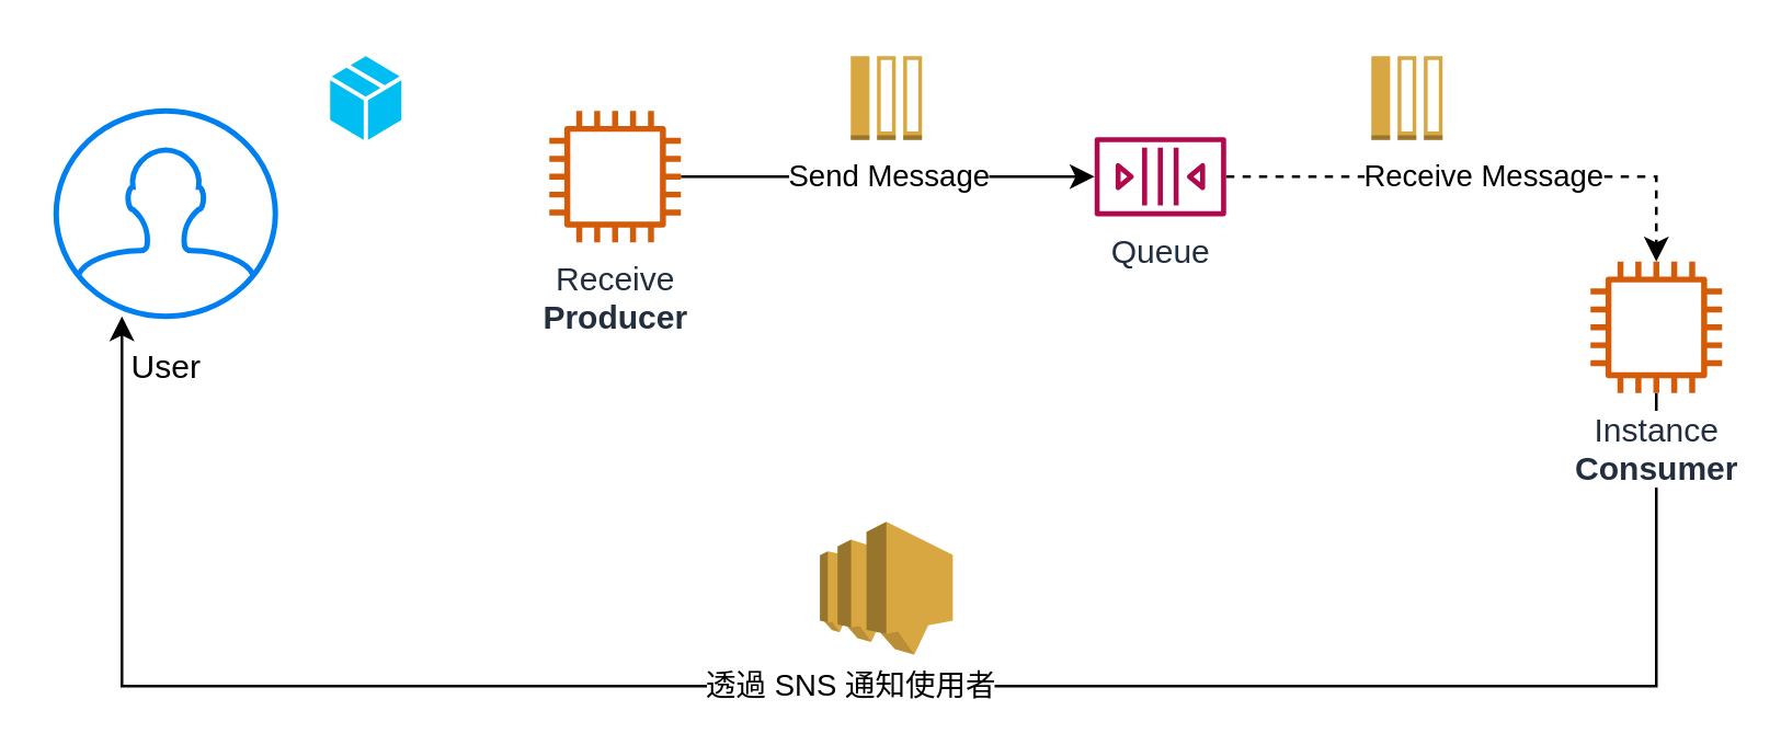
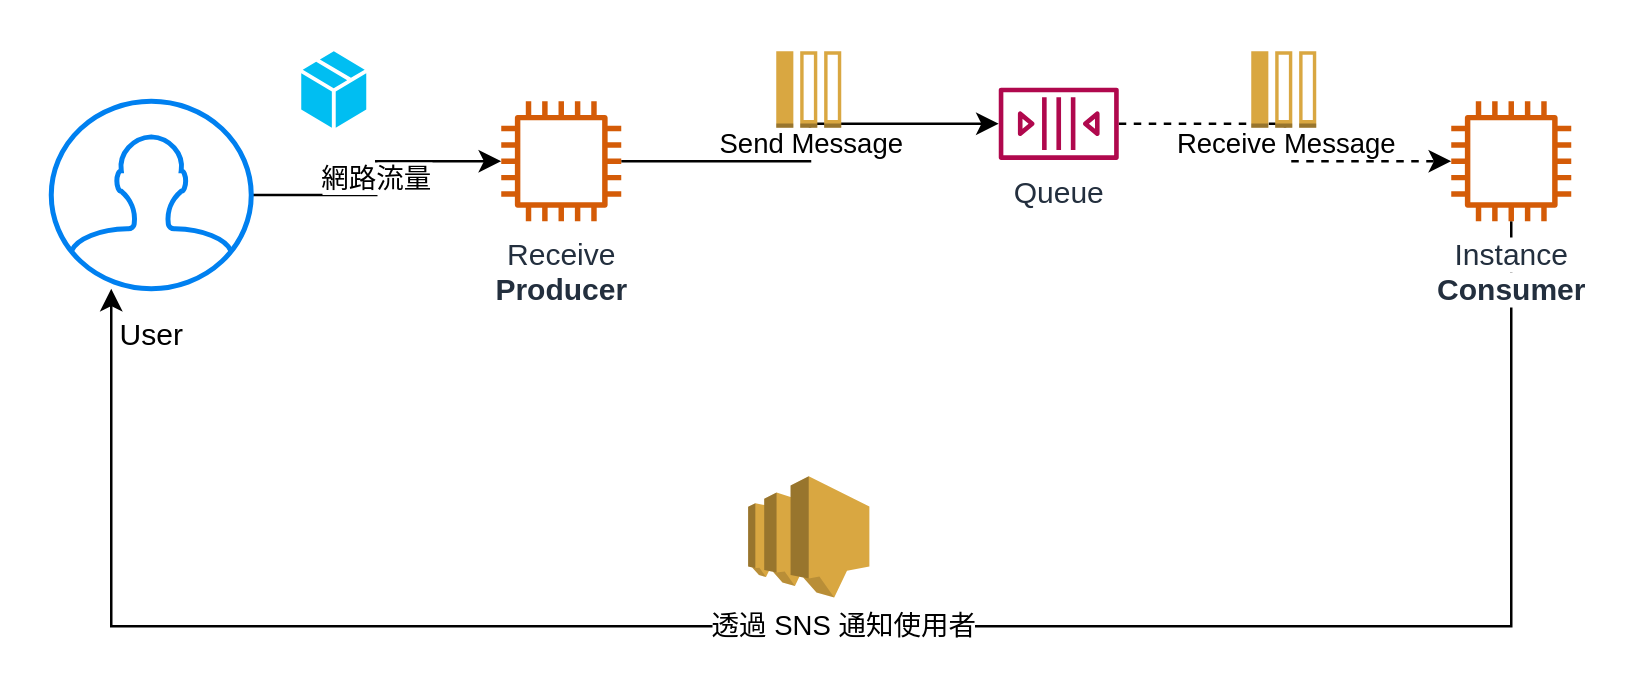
- <mxCell id="9" value="Queue" style="sketch=0;outlineConnect=0;fontColor=#232F3E;gradientColor=none;fillColor=#B0084D;strokeColor=none;dashed=0;verticalLabelPosition=bottom;verticalAlign=top;align=center;html=1;fontSize=12;fontStyle=0;aspect=fixed;pointerEvents=1;shape=mxgraph.aws4.queue;" parent="1" vertex="1"><mxGeometry x="399" y="49.53" width="48" height="28.94" as="geometry" /></mxCell>
+ <mxCell id="9" value="Queue" style="sketch=0;outlineConnect=0;fontColor=#232F3E;gradientColor=none;fillColor=#B0084D;strokeColor=none;dashed=0;verticalLabelPosition=bottom;verticalAlign=top;align=center;html=1;fontSize=12;fontStyle=0;aspect=fixed;pointerEvents=1;shape=mxgraph.aws4.queue;" parent="1" vertex="1"><mxGeometry x="399" y="34.53" width="48" height="28.94" as="geometry" /></mxCell>
+ <mxCell id="2" value="網路流量" style="edgeStyle=orthogonalEdgeStyle;rounded=0;orthogonalLoop=1;jettySize=auto;html=1;" parent="1" source="13" target="4" edge="1"><mxGeometry relative="1" as="geometry" /></mxCell>
- <mxCell id="7" value="&lt;span style=&quot;background-color: rgb(255, 255, 255);&quot;&gt;Instance&lt;br&gt;&lt;b&gt;Consumer&lt;/b&gt;&lt;/span&gt;" style="sketch=0;outlineConnect=0;fontColor=#232F3E;gradientColor=none;fillColor=#D45B07;strokeColor=none;dashed=0;verticalLabelPosition=bottom;verticalAlign=top;align=center;html=1;fontSize=12;fontStyle=0;aspect=fixed;pointerEvents=1;shape=mxgraph.aws4.instance2;" parent="1" vertex="1"><mxGeometry x="580" y="95" width="48" height="48" as="geometry" /></mxCell>
+ <mxCell id="7" value="&lt;span style=&quot;background-color: rgb(255, 255, 255);&quot;&gt;Instance&lt;br&gt;&lt;b&gt;Consumer&lt;/b&gt;&lt;/span&gt;" style="sketch=0;outlineConnect=0;fontColor=#232F3E;gradientColor=none;fillColor=#D45B07;strokeColor=none;dashed=0;verticalLabelPosition=bottom;verticalAlign=top;align=center;html=1;fontSize=12;fontStyle=0;aspect=fixed;pointerEvents=1;shape=mxgraph.aws4.instance2;" parent="1" vertex="1"><mxGeometry x="580" y="40" width="48" height="48" as="geometry" /></mxCell>
